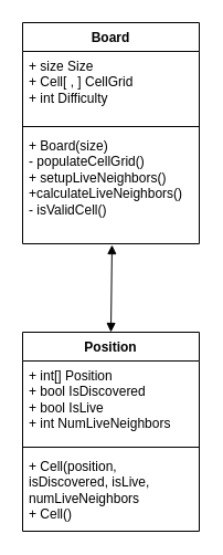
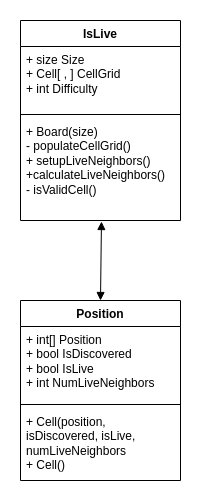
- <mxCell id="6" value="Board" style="swimlane;fontStyle=1;align=center;verticalAlign=top;childLayout=stackLayout;horizontal=1;startSize=26;horizontalStack=0;resizeParent=1;resizeParentMax=0;resizeLast=0;collapsible=1;marginBottom=0;whiteSpace=wrap;html=1;" vertex="1" parent="1"><mxGeometry x="20" y="20" width="160" height="200" as="geometry" /></mxCell>
+ <mxCell id="6" value="IsLive" style="swimlane;fontStyle=1;align=center;verticalAlign=top;childLayout=stackLayout;horizontal=1;startSize=26;horizontalStack=0;resizeParent=1;resizeParentMax=0;resizeLast=0;collapsible=1;marginBottom=0;whiteSpace=wrap;html=1;" vertex="1" parent="1"><mxGeometry x="20" y="20" width="160" height="200" as="geometry" /></mxCell>
